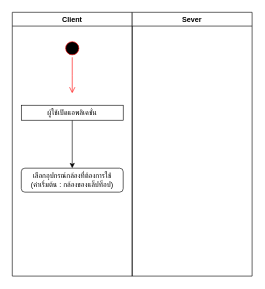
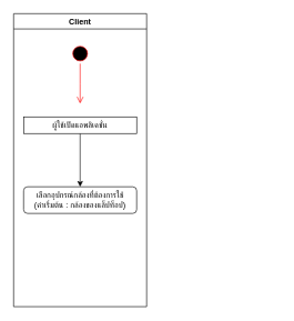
- <mxCell id="8" value="Sever" style="swimlane;whiteSpace=wrap;html=1;" vertex="1" parent="1"><mxGeometry x="220" y="20" width="200" height="440" as="geometry" /></mxCell>
